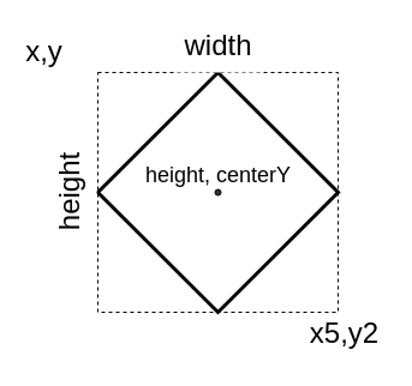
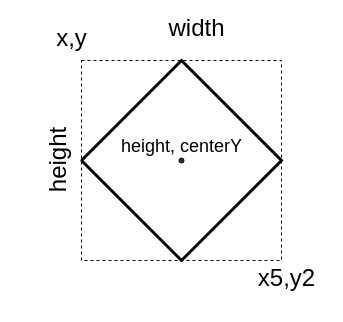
- <mxCell id="8" value="width" style="text;html=1;resizable=0;autosize=1;align=center;verticalAlign=middle;points=[];fillColor=#FFFFFF;strokeColor=none;rounded=0;fontSize=24;spacingBottom=4;" parent="1" vertex="1"><mxGeometry x="146" y="20" width="70" height="40" as="geometry" /></mxCell>
+ <mxCell id="8" value="width" style="text;html=1;resizable=0;autosize=1;align=center;verticalAlign=middle;points=[];fillColor=#FFFFFF;strokeColor=none;rounded=0;fontSize=24;spacingBottom=4;" parent="1" vertex="1"><mxGeometry x="161" y="10" width="70" height="40" as="geometry" /></mxCell>
- <mxCell id="4" value="x,y" style="text;html=1;resizable=0;autosize=1;align=center;verticalAlign=middle;points=[];fillColor=none;strokeColor=none;rounded=0;fontSize=24;spacingBottom=4;" parent="1" vertex="1"><mxGeometry x="11" y="25" width="50" height="40" as="geometry" /></mxCell>
+ <mxCell id="4" value="x,y" style="text;html=1;resizable=0;autosize=1;align=center;verticalAlign=middle;points=[];fillColor=none;strokeColor=none;rounded=0;fontSize=24;spacingBottom=4;" parent="1" vertex="1"><mxGeometry x="46" y="20" width="50" height="40" as="geometry" /></mxCell>
